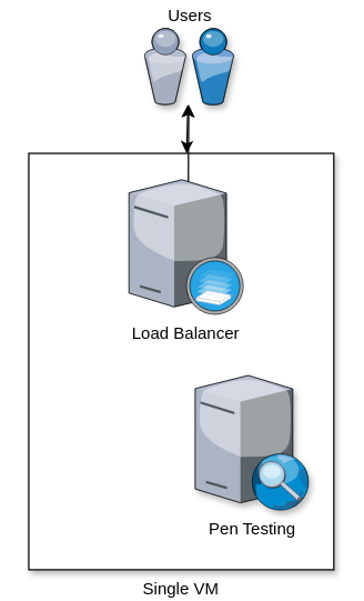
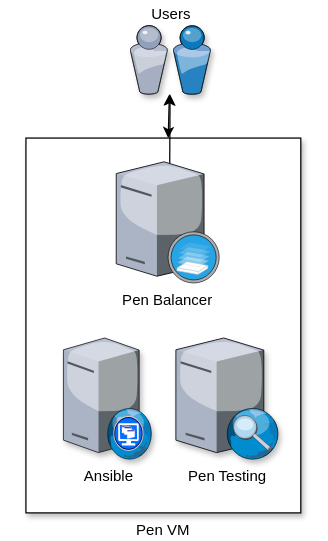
- <mxCell id="8" value="Load Balancer" style="verticalLabelPosition=bottom;aspect=fixed;html=1;verticalAlign=top;strokeColor=none;align=center;outlineConnect=0;shape=mxgraph.citrix.xenserver;labelPosition=center;" vertex="1" parent="1"><mxGeometry x="92.25" y="129" width="82.45" height="97" as="geometry" /></mxCell>
+ <mxCell id="8" value="Pen Balancer" style="verticalLabelPosition=bottom;aspect=fixed;html=1;verticalAlign=top;strokeColor=none;align=center;outlineConnect=0;shape=mxgraph.citrix.xenserver;labelPosition=center;" vertex="1" parent="1"><mxGeometry x="92.25" y="129" width="82.45" height="97" as="geometry" /></mxCell>
+ <mxCell id="7" value="Ansible" style="verticalLabelPosition=bottom;aspect=fixed;html=1;verticalAlign=top;strokeColor=none;align=center;outlineConnect=0;shape=mxgraph.citrix.desktop_web;shadow=1;fontFamily=Helvetica;fontSize=12;fontColor=#000000;fillColor=#ffffff;" parent="1" vertex="1"><mxGeometry x="50" y="270" width="71" height="97" as="geometry" /></mxCell>
- <mxCell id="2" value="Single VM" style="rounded=0;whiteSpace=wrap;html=1;shadow=1;strokeColor=#000000;fillColor=#ffffff;labelPosition=center;verticalLabelPosition=bottom;align=center;verticalAlign=top;" vertex="1" parent="1"><mxGeometry x="20" y="110" width="220" height="300" as="geometry" /></mxCell>
+ <mxCell id="2" value="Pen VM" style="rounded=0;whiteSpace=wrap;html=1;shadow=1;strokeColor=#000000;fillColor=#ffffff;labelPosition=center;verticalLabelPosition=bottom;align=center;verticalAlign=top;" vertex="1" parent="1"><mxGeometry x="20" y="110" width="220" height="300" as="geometry" /></mxCell>
